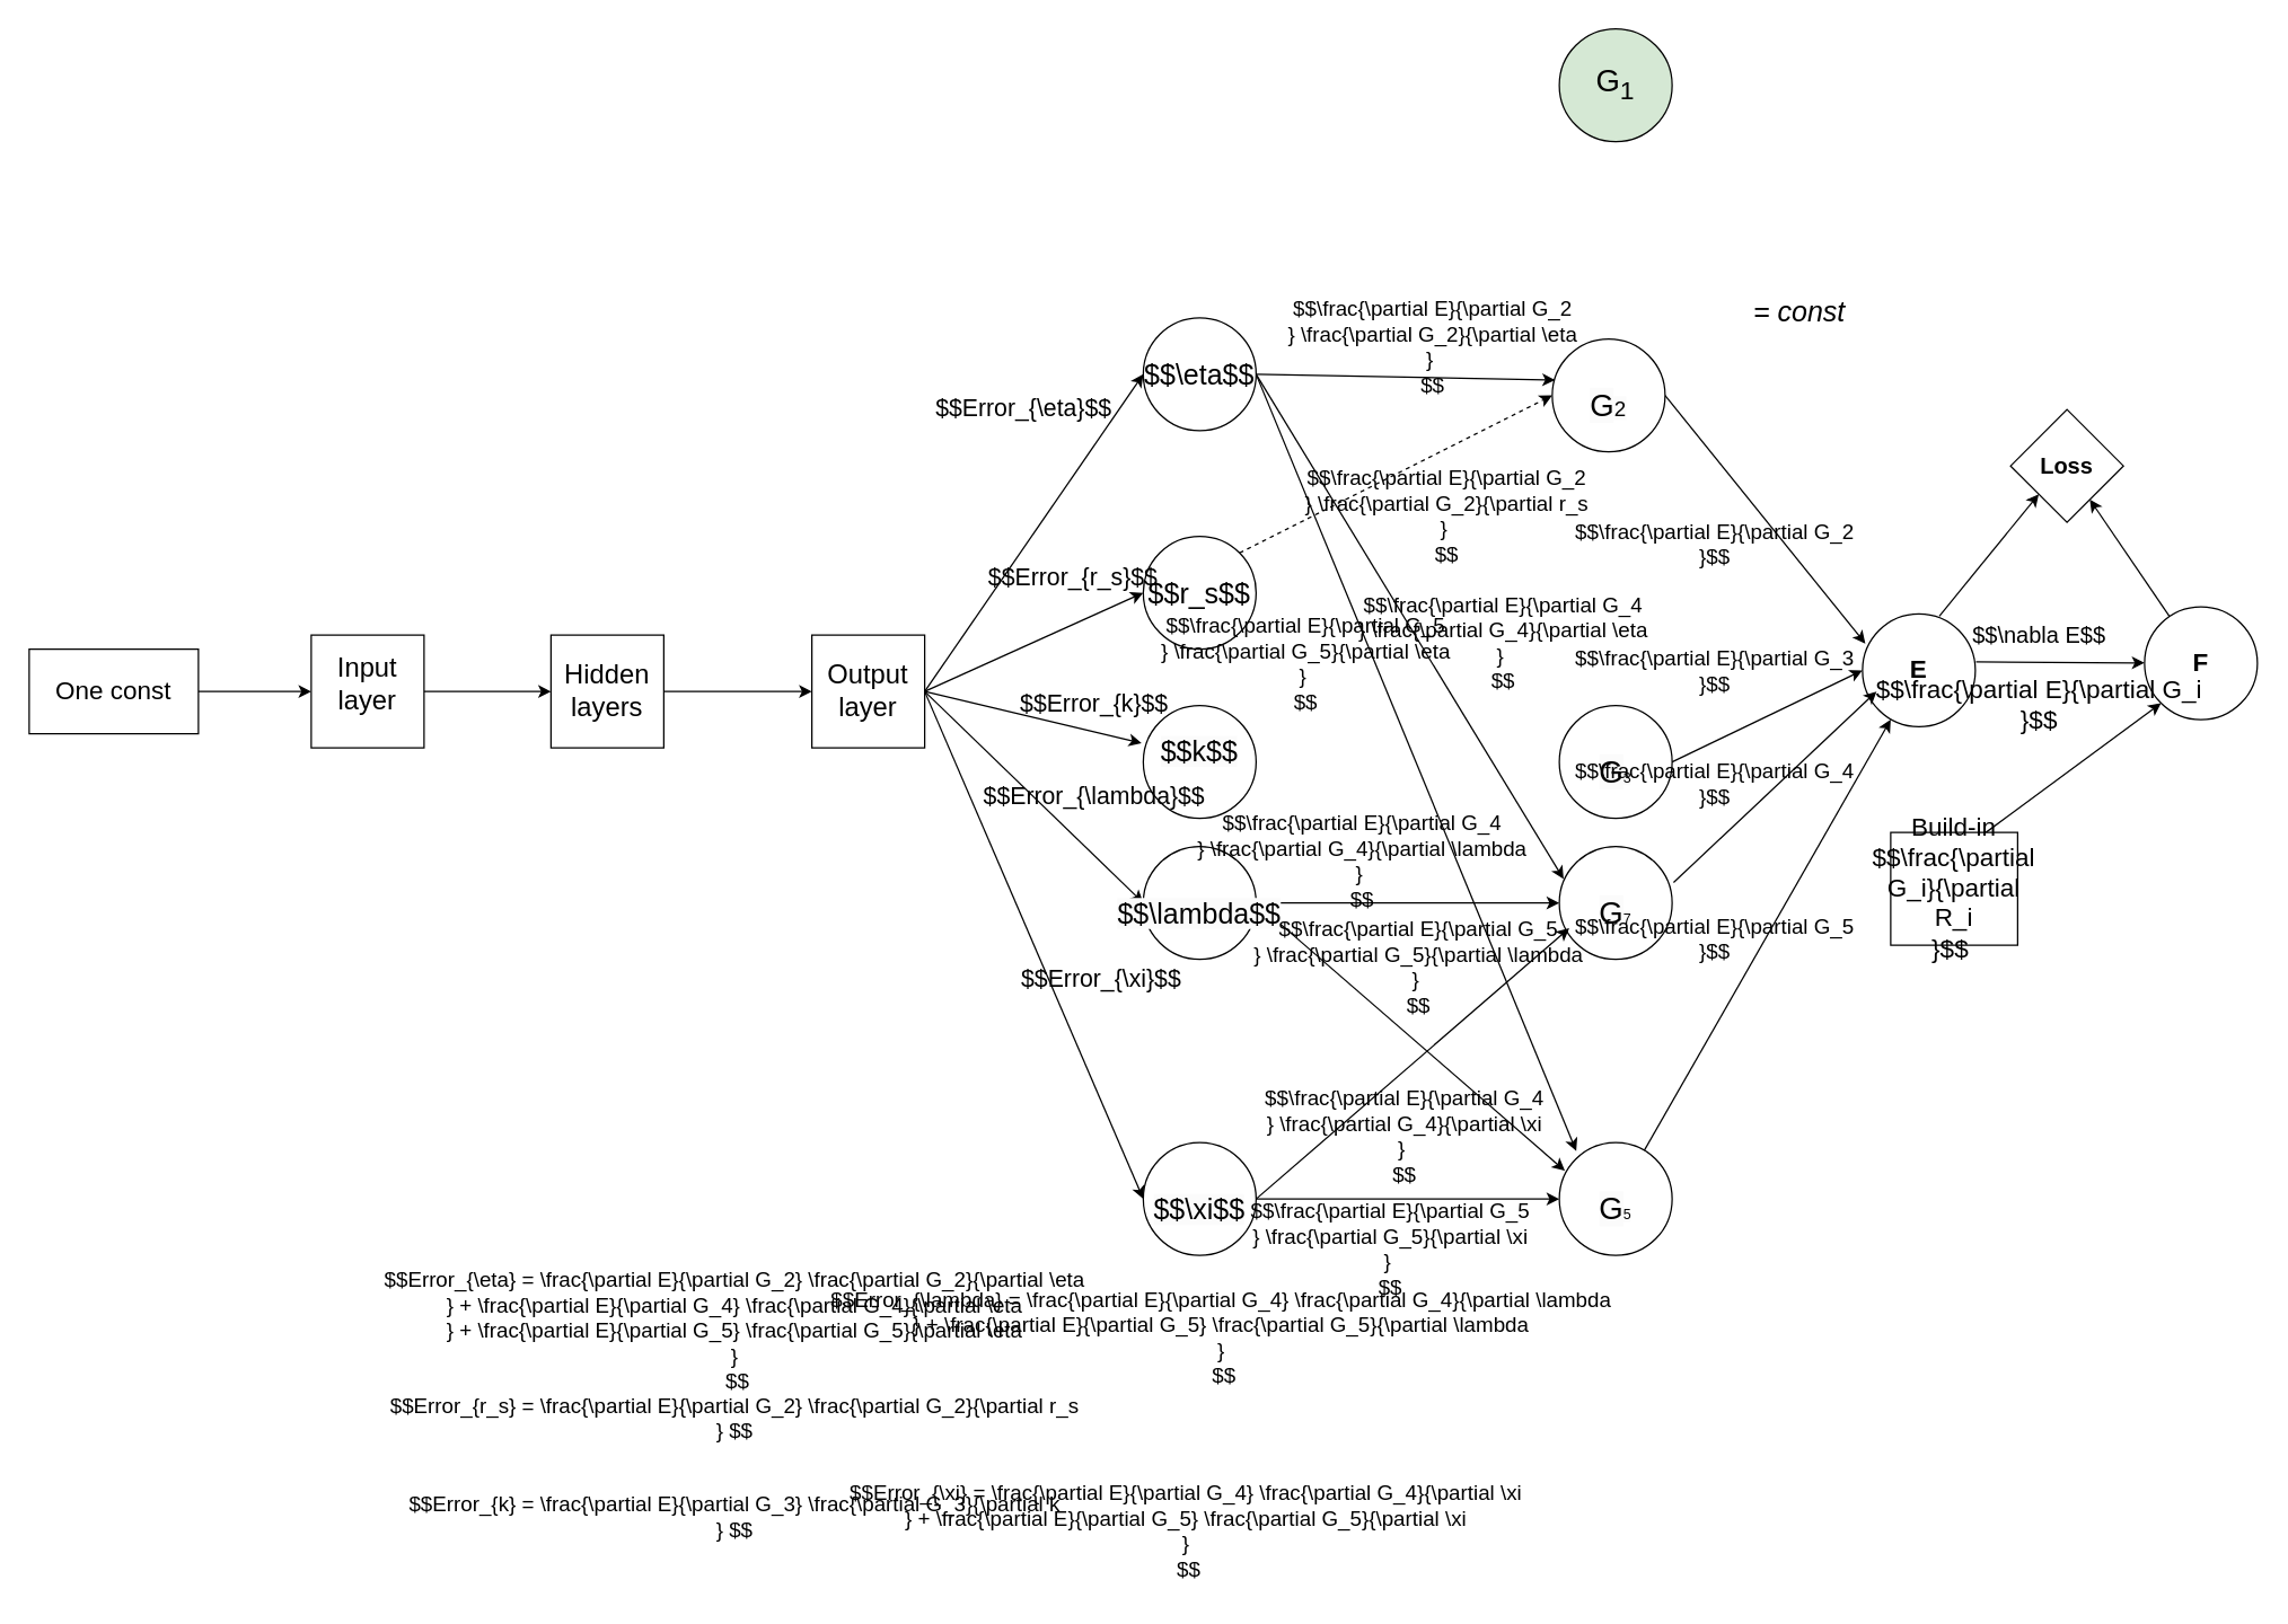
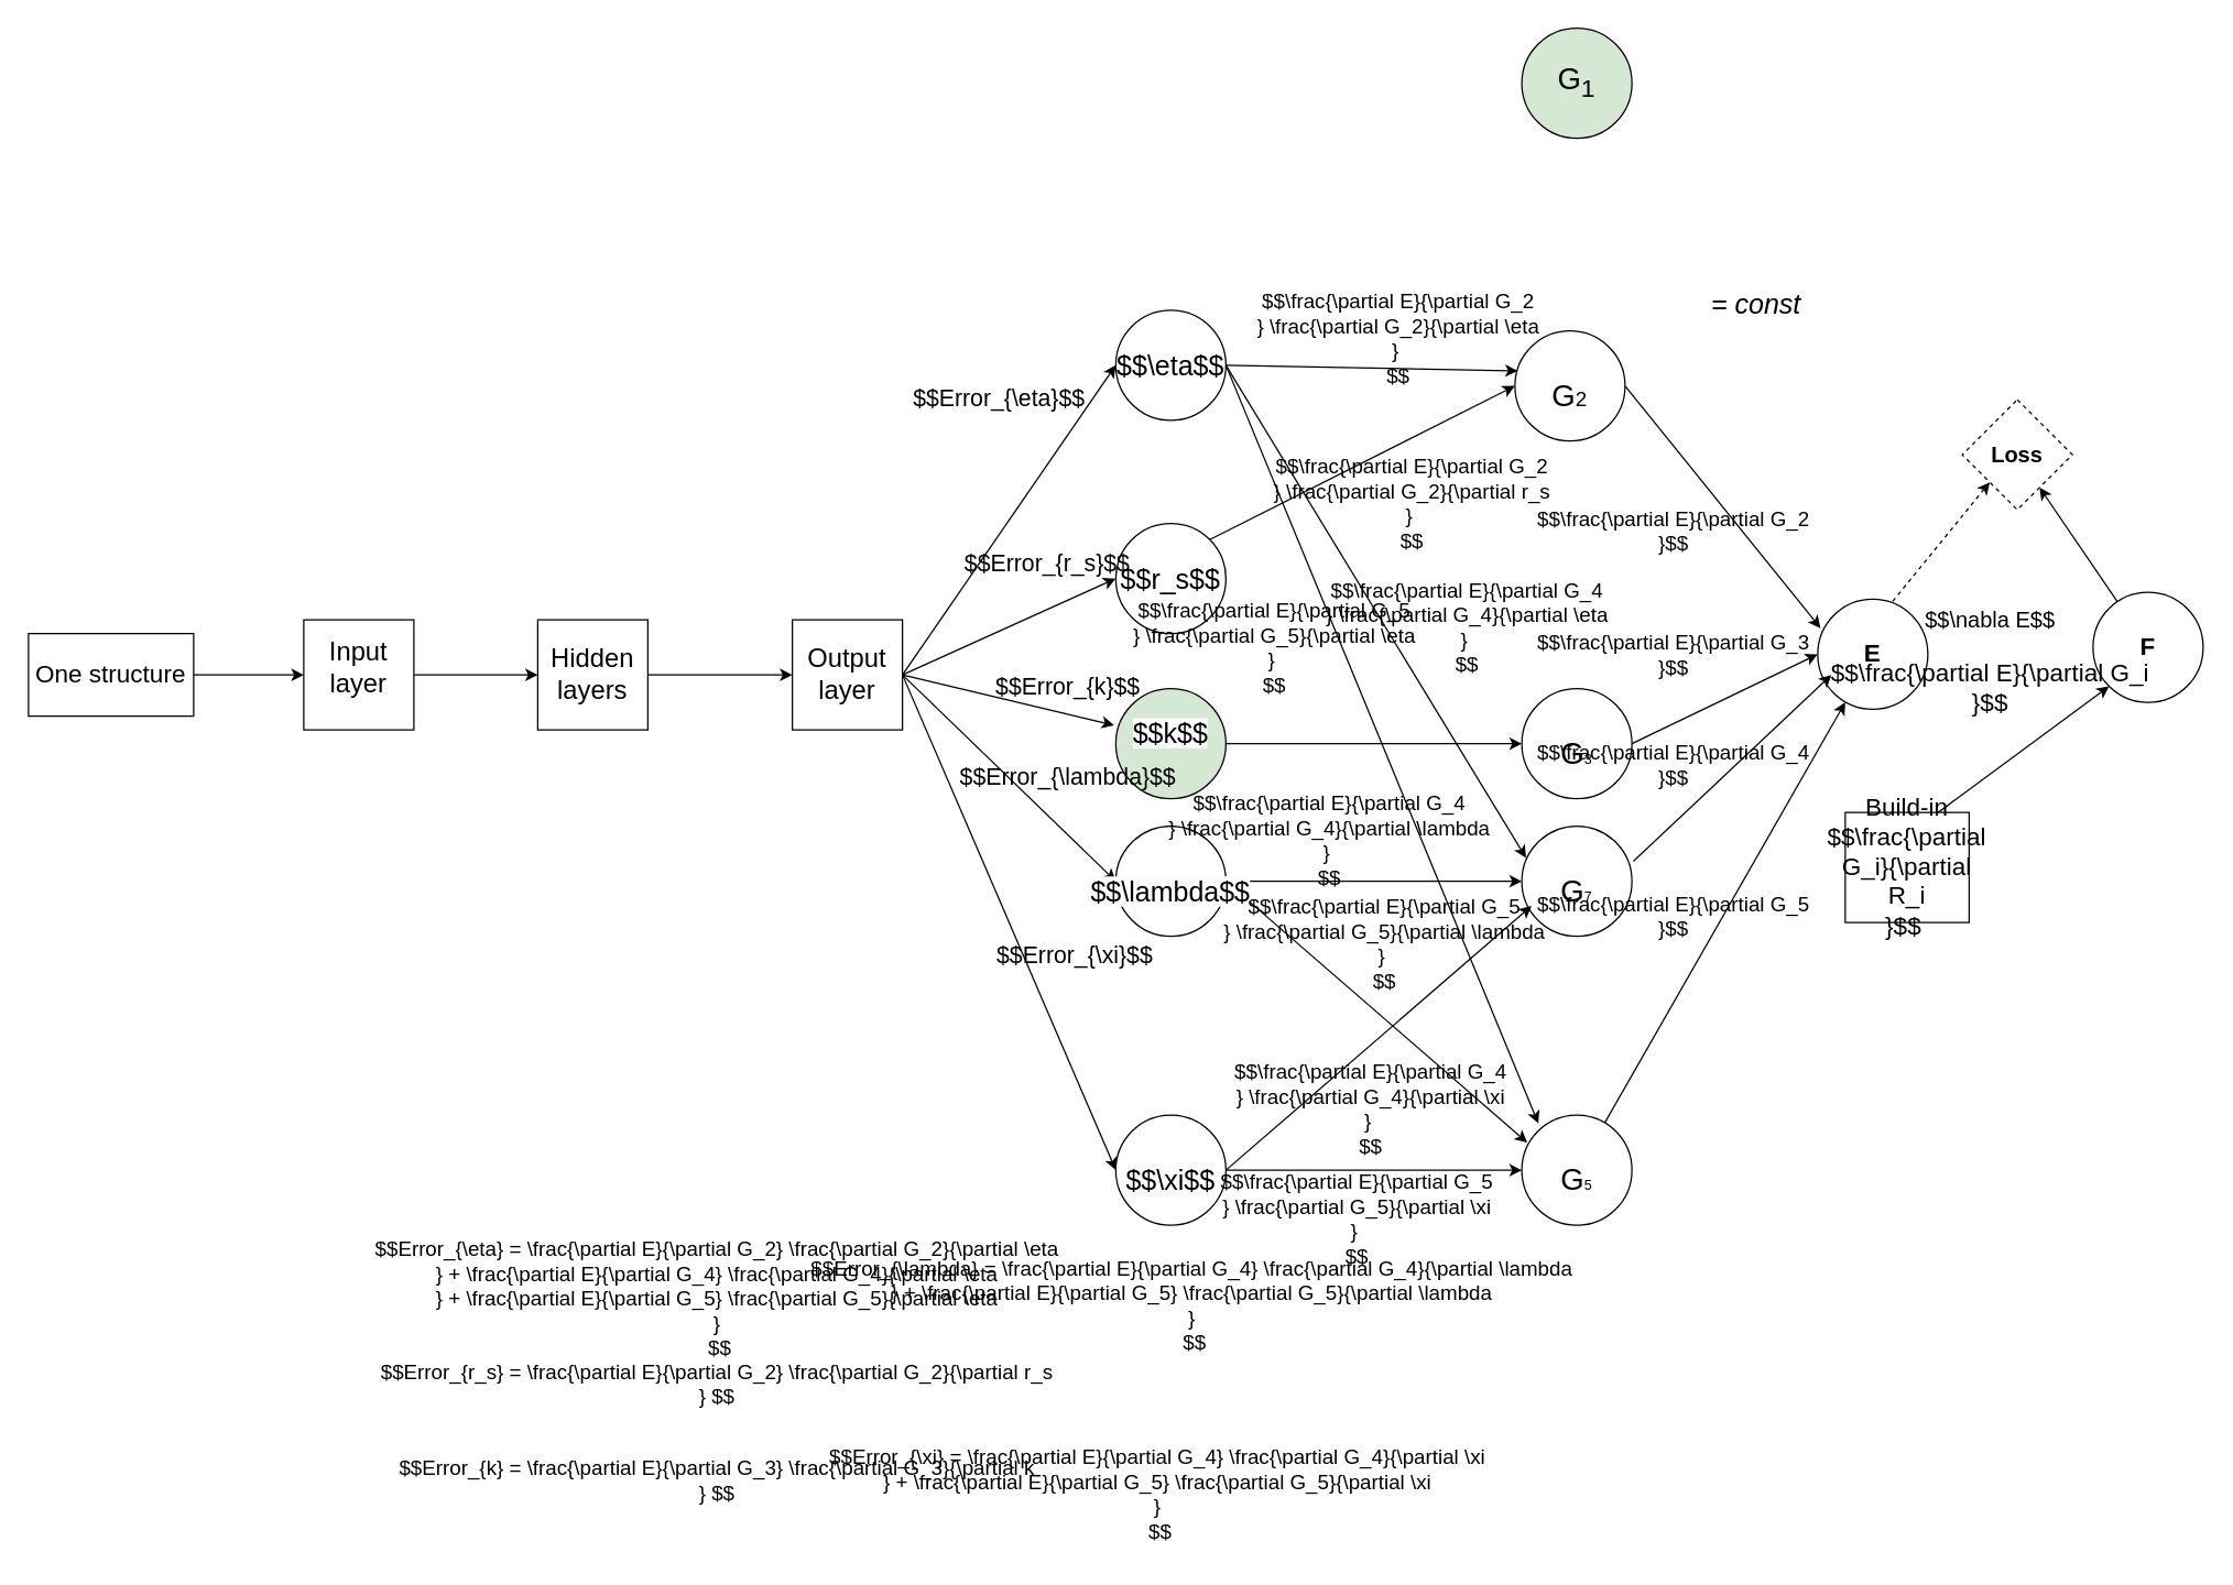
- <mxCell id="70" value="&lt;b&gt;Loss&lt;/b&gt;" style="rhombus;whiteSpace=wrap;html=1;fontSize=16;" parent="1" vertex="1"><mxGeometry x="1425" y="290" width="80" height="80" as="geometry" /></mxCell>
+ <mxCell id="70" value="&lt;b&gt;Loss&lt;/b&gt;" style="rhombus;whiteSpace=wrap;html=1;fontSize=16;dashed=1;" parent="1" vertex="1"><mxGeometry x="1425" y="290" width="80" height="80" as="geometry" /></mxCell>
- <mxCell id="8" style="edgeStyle=none;rounded=0;orthogonalLoop=1;jettySize=auto;html=1;exitX=1;exitY=0;exitDx=0;exitDy=0;entryX=0;entryY=0.5;entryDx=0;entryDy=0;dashed=1;" parent="1" source="9" target="31" edge="1"><mxGeometry relative="1" as="geometry" /></mxCell>
+ <mxCell id="8" style="edgeStyle=none;rounded=0;orthogonalLoop=1;jettySize=auto;html=1;exitX=1;exitY=0;exitDx=0;exitDy=0;entryX=0;entryY=0.5;entryDx=0;entryDy=0;" parent="1" source="9" target="31" edge="1"><mxGeometry relative="1" as="geometry" /></mxCell>
- <mxCell id="11" style="edgeStyle=none;html=1;exitX=0.681;exitY=0.019;exitDx=0;exitDy=0;entryX=0;entryY=1;entryDx=0;entryDy=0;fontSize=16;exitPerimeter=0;" parent="1" source="12" target="70" edge="1"><mxGeometry relative="1" as="geometry" /></mxCell>
+ <mxCell id="11" style="edgeStyle=none;html=1;exitX=0.681;exitY=0.019;exitDx=0;exitDy=0;entryX=0;entryY=1;entryDx=0;entryDy=0;fontSize=16;exitPerimeter=0;dashed=1;" parent="1" source="12" target="70" edge="1"><mxGeometry relative="1" as="geometry" /></mxCell>
- <mxCell id="10" style="edgeStyle=none;html=1;fontSize=18;exitX=1.006;exitY=0.425;exitDx=0;exitDy=0;exitPerimeter=0;" parent="1" source="12" target="65" edge="1"><mxGeometry relative="1" as="geometry"><mxPoint x="1410" y="470" as="sourcePoint" /></mxGeometry></mxCell>
- <mxCell id="72" value="&lt;font style=&quot;font-size: 18px;&quot;&gt;One const&lt;/font&gt;" style="whiteSpace=wrap;html=1;" vertex="1" parent="1"><mxGeometry x="20" y="460" width="120" height="60" as="geometry" /></mxCell>
+ <mxCell id="72" value="&lt;font style=&quot;font-size: 18px;&quot;&gt;One structure&lt;/font&gt;" style="whiteSpace=wrap;html=1;" vertex="1" parent="1"><mxGeometry x="20" y="460" width="120" height="60" as="geometry" /></mxCell>
- <mxCell id="7" value="&#10;&lt;span style=&quot;color: rgb(0, 0, 0); font-family: Helvetica; font-size: 20px; font-style: normal; font-variant-ligatures: normal; font-variant-caps: normal; font-weight: 400; letter-spacing: normal; orphans: 2; text-align: center; text-indent: 0px; text-transform: none; widows: 2; word-spacing: 0px; -webkit-text-stroke-width: 0px; background-color: rgb(251, 251, 251); text-decoration-thickness: initial; text-decoration-style: initial; text-decoration-color: initial; float: none; display: inline !important;&quot;&gt;$$k$$&lt;/span&gt;&#10;&#10;" style="ellipse;whiteSpace=wrap;html=1;aspect=fixed;" parent="1" vertex="1"><mxGeometry x="810" y="500" width="80" height="80" as="geometry" /></mxCell>
+ <mxCell id="7" value="&#10;&lt;span style=&quot;color: rgb(0, 0, 0); font-family: Helvetica; font-size: 20px; font-style: normal; font-variant-ligatures: normal; font-variant-caps: normal; font-weight: 400; letter-spacing: normal; orphans: 2; text-align: center; text-indent: 0px; text-transform: none; widows: 2; word-spacing: 0px; -webkit-text-stroke-width: 0px; background-color: rgb(251, 251, 251); text-decoration-thickness: initial; text-decoration-style: initial; text-decoration-color: initial; float: none; display: inline !important;&quot;&gt;$$k$$&lt;/span&gt;&#10;&#10;" style="ellipse;whiteSpace=wrap;html=1;aspect=fixed;fillColor=#d5e8d4;" parent="1" vertex="1"><mxGeometry x="810" y="500" width="80" height="80" as="geometry" /></mxCell>
+ <mxCell id="6" style="edgeStyle=none;rounded=0;orthogonalLoop=1;jettySize=auto;html=1;exitX=1;exitY=0.5;exitDx=0;exitDy=0;entryX=0;entryY=0.5;entryDx=0;entryDy=0;" parent="1" source="7" target="29" edge="1"><mxGeometry relative="1" as="geometry" /></mxCell>
